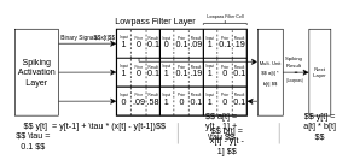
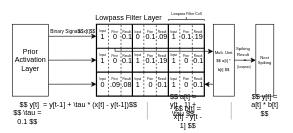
- <mxCell id="17" value="Spiking&lt;br&gt;Activation&lt;br&gt;Layer" style="rounded=0;whiteSpace=wrap;html=1;fillColor=none;" parent="1" vertex="1"><mxGeometry x="20" y="40" width="60" height="120" as="geometry" /></mxCell>
+ <mxCell id="17" value="Prior&lt;br&gt;Activation&lt;br&gt;Layer" style="rounded=0;whiteSpace=wrap;html=1;fillColor=none;" parent="1" vertex="1"><mxGeometry x="20" y="40" width="60" height="120" as="geometry" /></mxCell>
- <mxCell id="98" value="Next Layer" style="rounded=0;whiteSpace=wrap;html=1;fontSize=7;strokeWidth=1;gradientColor=none;fillColor=none;" parent="1" vertex="1"><mxGeometry x="426" y="40" width="30" height="120" as="geometry" /></mxCell>
+ <mxCell id="98" value="Next Spiking" style="rounded=0;whiteSpace=wrap;html=1;fontSize=7;strokeWidth=1;gradientColor=none;fillColor=none;" parent="1" vertex="1"><mxGeometry x="426" y="40" width="30" height="120" as="geometry" /></mxCell>
- <mxCell id="81" value="&lt;font style=&quot;font-size: 12px&quot;&gt;.58&lt;/font&gt;" style="text;html=1;strokeColor=none;fillColor=none;align=center;verticalAlign=middle;whiteSpace=wrap;rounded=0;fontSize=5;" parent="1" vertex="1"><mxGeometry x="202.5" y="130.52" width="15" height="20" as="geometry" /></mxCell>
+ <mxCell id="81" value="&lt;font style=&quot;font-size: 12px&quot;&gt;.08&lt;/font&gt;" style="text;html=1;strokeColor=none;fillColor=none;align=center;verticalAlign=middle;whiteSpace=wrap;rounded=0;fontSize=5;" parent="1" vertex="1"><mxGeometry x="202.5" y="130.52" width="15" height="20" as="geometry" /></mxCell>
